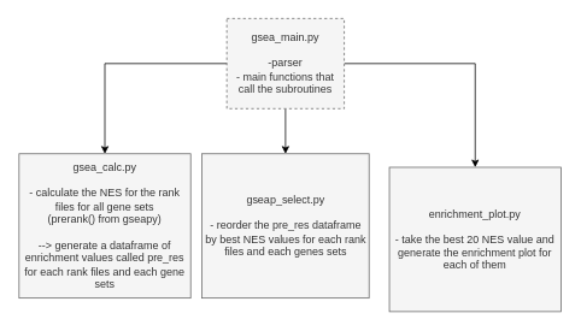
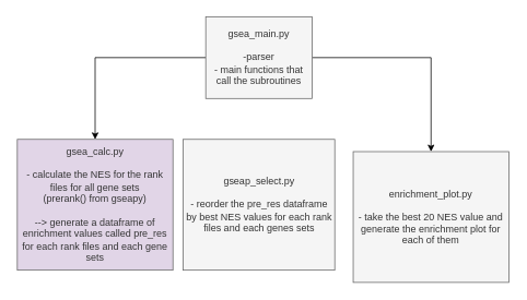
- <mxCell id="5" value="gsea_main.py&lt;br&gt;&lt;br&gt;-parser&lt;br&gt;- main functions that call the subroutines" style="rounded=0;whiteSpace=wrap;html=1;fillColor=#f5f5f5;fontColor=#333333;strokeColor=#666666;dashed=1;" vertex="1" parent="1"><mxGeometry x="250" y="20" width="130" height="100" as="geometry" /></mxCell>
+ <mxCell id="5" value="gsea_main.py&lt;br&gt;&lt;br&gt;-parser&lt;br&gt;- main functions that call the subroutines" style="rounded=0;whiteSpace=wrap;html=1;fillColor=#f5f5f5;fontColor=#333333;strokeColor=#666666;" vertex="1" parent="1"><mxGeometry x="250" y="20" width="130" height="100" as="geometry" /></mxCell>
- <mxCell id="3" value="" style="edgeStyle=orthogonalEdgeStyle;rounded=0;orthogonalLoop=1;jettySize=auto;html=1;" edge="1" parent="1" source="5" target="7"><mxGeometry relative="1" as="geometry" /></mxCell>
- <mxCell id="6" value="gsea_calc.py&lt;br&gt;&lt;br&gt;- calculate the NES for the rank files for all gene sets&lt;br&gt;(prerank() from gseapy)&lt;br&gt;&lt;br&gt;--&amp;gt; generate a dataframe of enrichment values called pre_res for each rank files and each gene sets" style="rounded=0;whiteSpace=wrap;html=1;fillColor=#f5f5f5;fontColor=#333333;strokeColor=#666666;" vertex="1" parent="1"><mxGeometry x="20" y="170" width="190" height="160" as="geometry" /></mxCell>
+ <mxCell id="6" value="gsea_calc.py&lt;br&gt;&lt;br&gt;- calculate the NES for the rank files for all gene sets&lt;br&gt;(prerank() from gseapy)&lt;br&gt;&lt;br&gt;--&amp;gt; generate a dataframe of enrichment values called pre_res for each rank files and each gene sets" style="rounded=0;whiteSpace=wrap;html=1;fillColor=#e1d5e7;fontColor=#333333;strokeColor=#666666;" vertex="1" parent="1"><mxGeometry x="20" y="170" width="190" height="160" as="geometry" /></mxCell>
